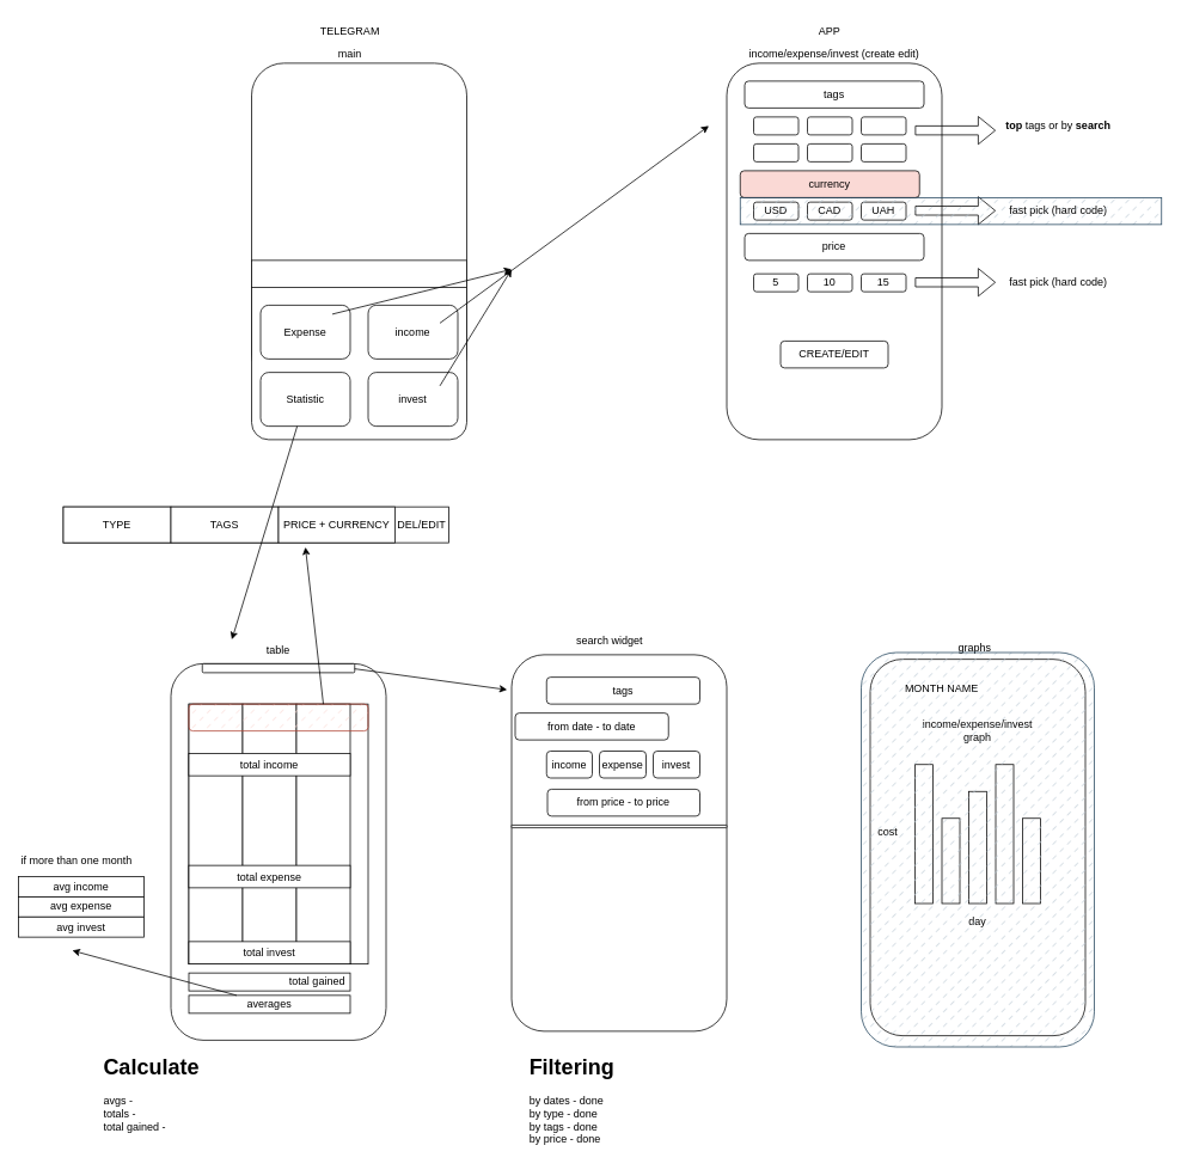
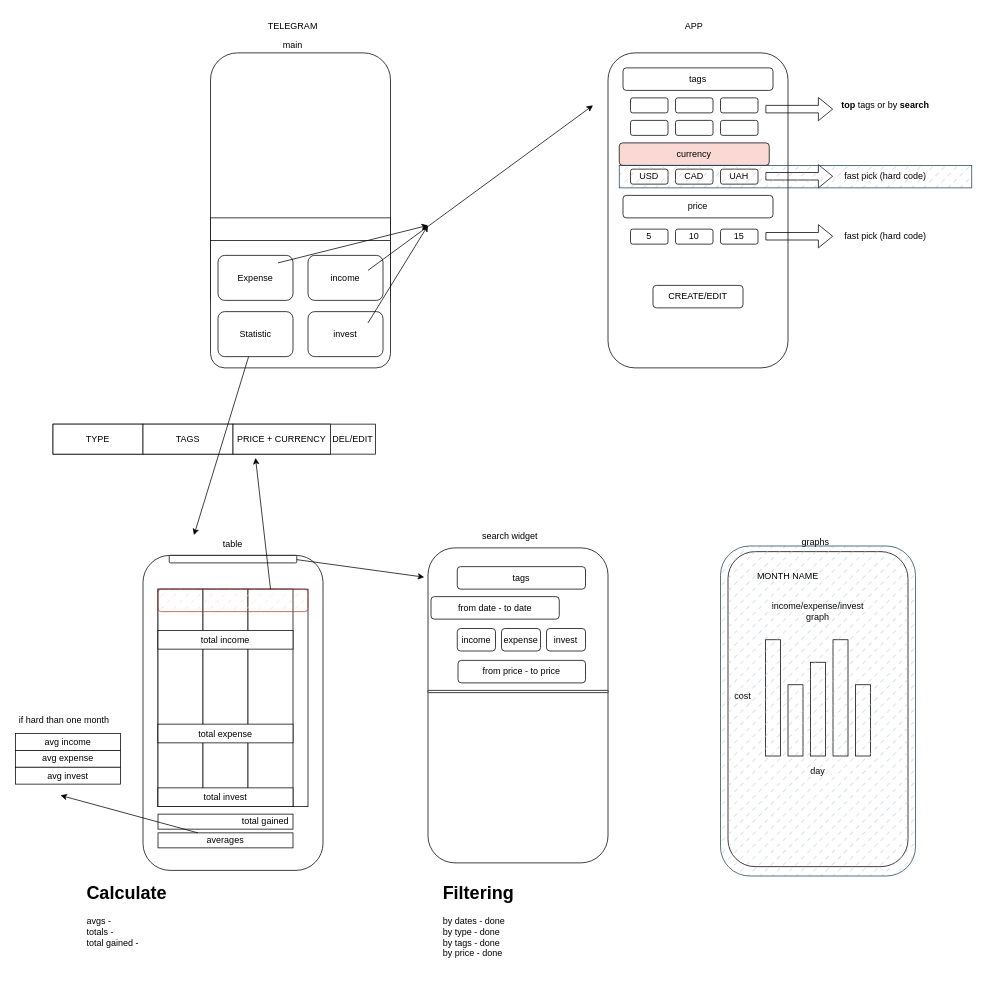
- <mxCell id="3" value="income/expense/invest (create edit)" style="text;html=1;strokeColor=none;fillColor=none;align=center;verticalAlign=middle;whiteSpace=wrap;rounded=0;" parent="1" vertex="1"><mxGeometry x="825" y="50" width="210" height="20" as="geometry" /></mxCell>
- <mxCell id="90" value="if more than one month" style="text;html=1;strokeColor=none;fillColor=none;align=center;verticalAlign=middle;whiteSpace=wrap;rounded=0;" vertex="1" parent="1"><mxGeometry x="20" y="945" width="130" height="30" as="geometry" /></mxCell>
+ <mxCell id="90" value="if hard than one month" style="text;html=1;strokeColor=none;fillColor=none;align=center;verticalAlign=middle;whiteSpace=wrap;rounded=0;" vertex="1" parent="1"><mxGeometry x="20" y="945" width="130" height="30" as="geometry" /></mxCell>
